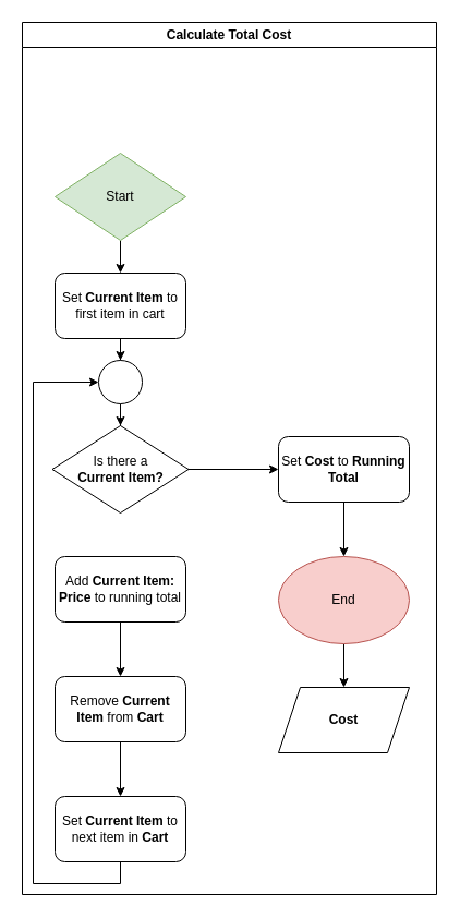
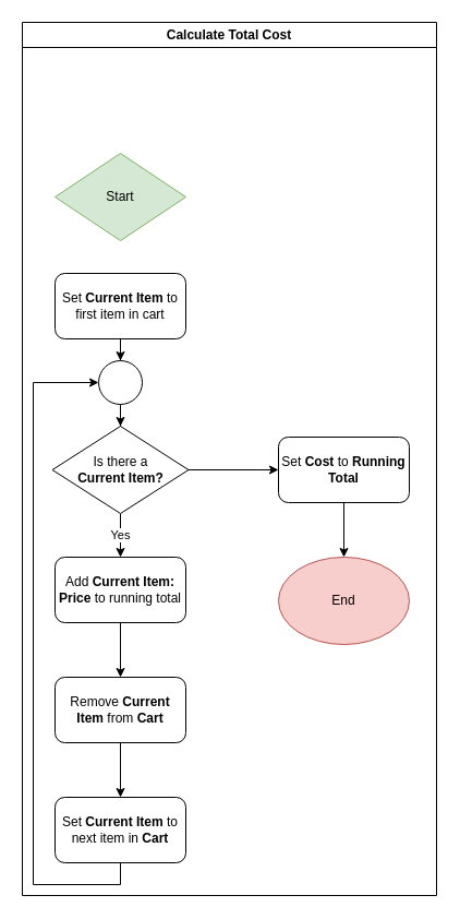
- <mxCell id="3" value="" style="edgeStyle=orthogonalEdgeStyle;rounded=0;orthogonalLoop=1;jettySize=auto;html=1;" edge="1" parent="2" source="4" target="14"><mxGeometry relative="1" as="geometry" /></mxCell>
+ <mxCell id="6" value="Yes" style="edgeStyle=orthogonalEdgeStyle;rounded=0;orthogonalLoop=1;jettySize=auto;html=1;" edge="1" parent="2" source="8" target="16"><mxGeometry relative="1" as="geometry" /></mxCell>
- <mxCell id="21" value="" style="edgeStyle=orthogonalEdgeStyle;rounded=0;orthogonalLoop=1;jettySize=auto;html=1;" edge="1" parent="2" source="22" target="5"><mxGeometry relative="1" as="geometry" /></mxCell>
- <mxCell id="5" value="&lt;b&gt;Cost&lt;/b&gt;" style="shape=parallelogram;perimeter=parallelogramPerimeter;whiteSpace=wrap;html=1;fixedSize=1;" vertex="1" parent="2"><mxGeometry x="235" y="610" width="120" height="60" as="geometry" /></mxCell>
